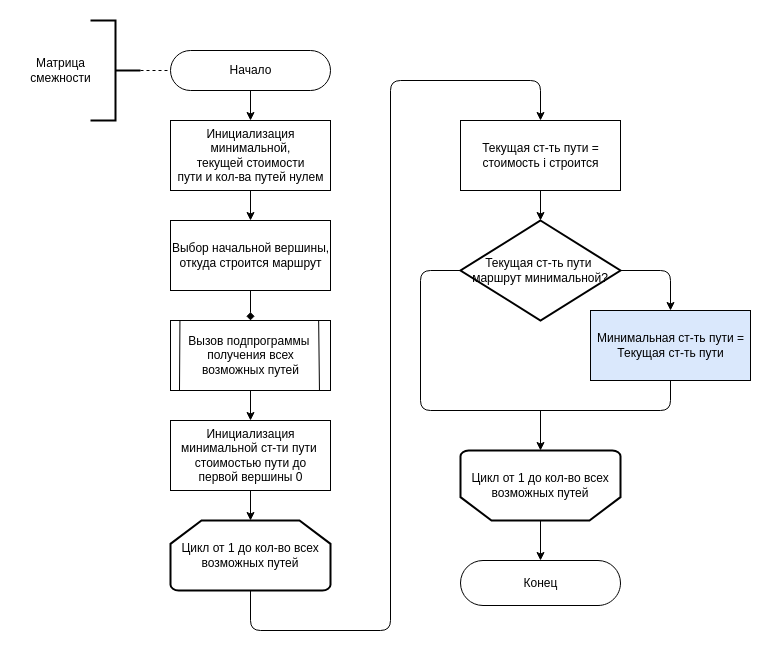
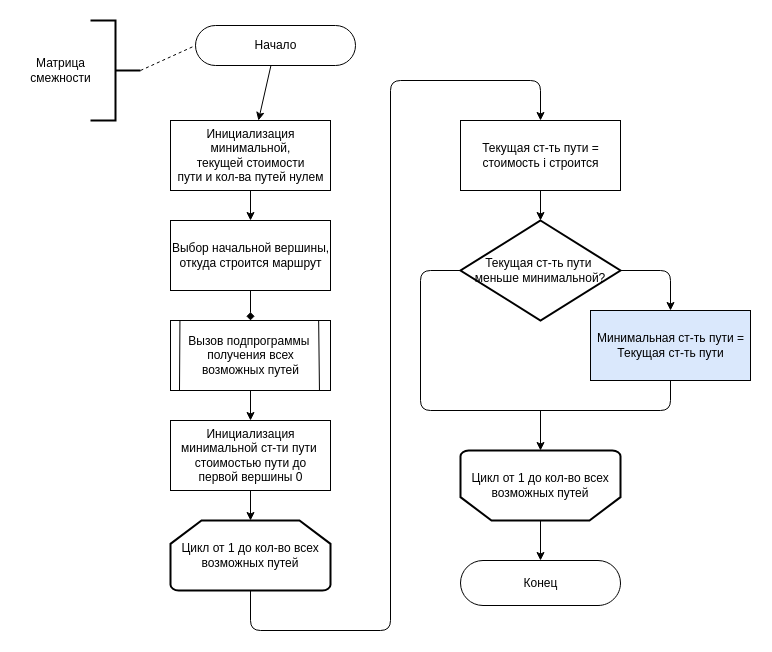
- <mxCell id="3" value="Начало" style="html=1;dashed=0;whitespace=wrap;shape=mxgraph.dfd.start" vertex="1" parent="1"><mxGeometry x="170" y="50" width="160" height="40" as="geometry" /></mxCell>
+ <mxCell id="3" value="Начало" style="html=1;dashed=0;whitespace=wrap;shape=mxgraph.dfd.start" vertex="1" parent="1"><mxGeometry x="195" y="25" width="160" height="40" as="geometry" /></mxCell>
- <mxCell id="19" value="Текущая ст-ть пути&amp;nbsp;&lt;br&gt;маршрут минимальной?" style="strokeWidth=2;html=1;shape=mxgraph.flowchart.decision;whiteSpace=wrap;fillColor=none;" vertex="1" parent="1"><mxGeometry x="460" y="220" width="160" height="100" as="geometry" /></mxCell>
+ <mxCell id="19" value="Текущая ст-ть пути&amp;nbsp;&lt;br&gt;меньше минимальной?" style="strokeWidth=2;html=1;shape=mxgraph.flowchart.decision;whiteSpace=wrap;fillColor=none;" vertex="1" parent="1"><mxGeometry x="460" y="220" width="160" height="100" as="geometry" /></mxCell>
